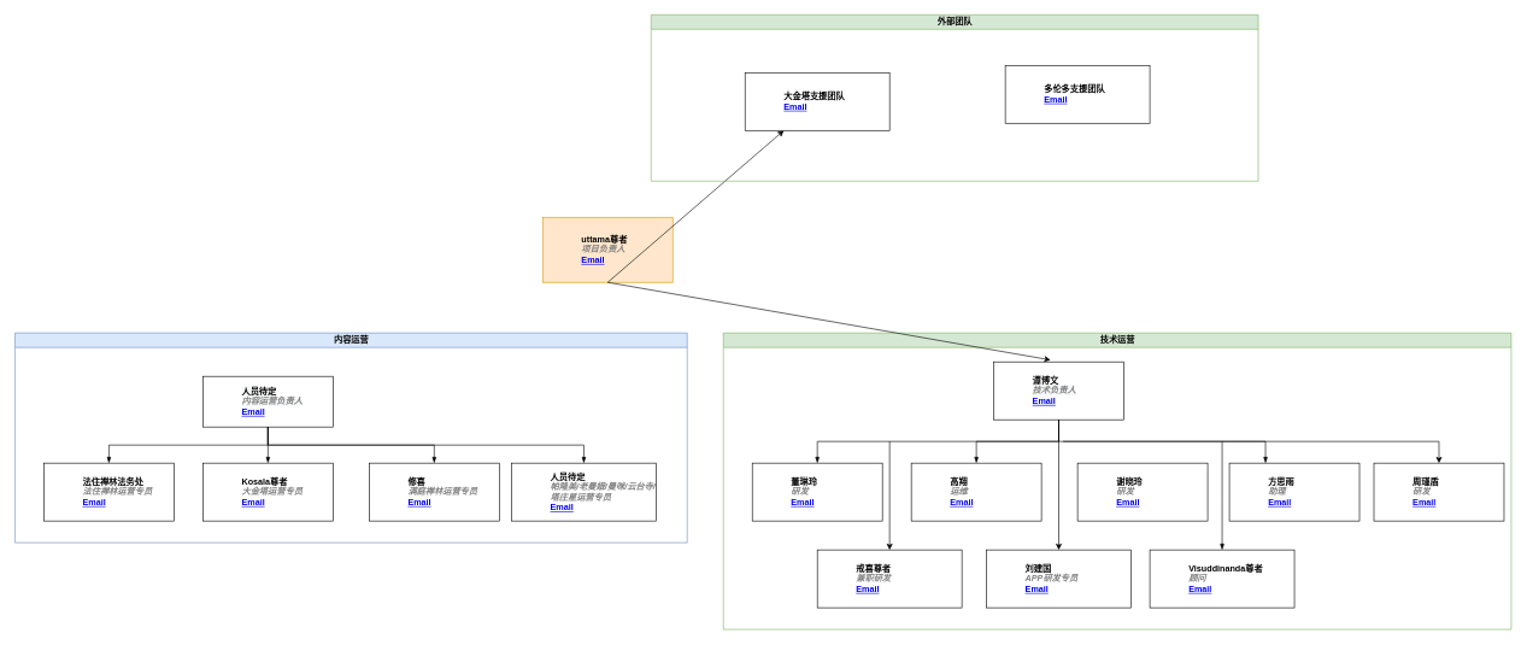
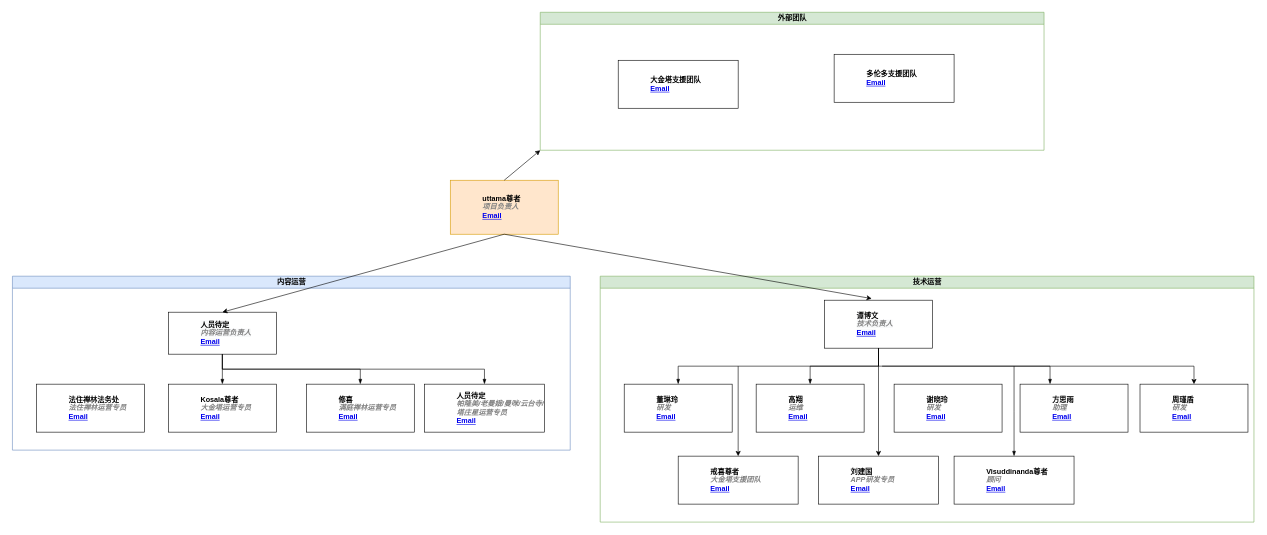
+ <mxCell id="35" value="" style="endArrow=classic;html=1;rounded=0;exitX=0.5;exitY=0;exitDx=0;exitDy=0;entryX=0;entryY=1;entryDx=0;entryDy=0;" parent="1" source="12" target="32" edge="1"><mxGeometry width="50" height="50" relative="1" as="geometry"><mxPoint x="680" y="290" as="sourcePoint" /><mxPoint x="730" y="240" as="targetPoint" /></mxGeometry></mxCell>
- <mxCell id="13" value="" style="endArrow=classic;html=1;rounded=0;exitX=0.5;exitY=1;exitDx=0;exitDy=0;" parent="1" source="12" target="33" edge="1"><mxGeometry width="50" height="50" relative="1" as="geometry"><mxPoint x="480" y="570" as="sourcePoint" /><mxPoint x="530" y="520" as="targetPoint" /></mxGeometry></mxCell>
+ <mxCell id="13" value="" style="endArrow=classic;html=1;rounded=0;entryX=0.5;entryY=0;entryDx=0;entryDy=0;exitX=0.5;exitY=1;exitDx=0;exitDy=0;" parent="1" source="12" target="3" edge="1"><mxGeometry width="50" height="50" relative="1" as="geometry"><mxPoint x="480" y="570" as="sourcePoint" /><mxPoint x="530" y="520" as="targetPoint" /></mxGeometry></mxCell>
- <mxCell id="4" value="" style="endArrow=blockThin;endFill=1;fontSize=11;edgeStyle=elbowEdgeStyle;elbow=vertical;rounded=0;" parent="2" source="3" target="5" edge="1"><mxGeometry relative="1" as="geometry" /></mxCell>
- <mxCell id="25" value="戒喜尊者&lt;br&gt;&lt;font color=&quot;#808080&quot;&gt;&lt;i&gt;兼职研发&lt;/i&gt;&lt;/font&gt;&lt;br&gt;&lt;a href=&quot;mailto:&quot;&gt;Email&lt;/a&gt;" style="label;image=https://cdn3.iconfinder.com/data/icons/user-avatars-1/512/users-9-2-128.png;whiteSpace=wrap;html=1;rounded=0;glass=0;treeFolding=1;treeMoving=1;" parent="14" vertex="1"><mxGeometry x="130" y="300" width="200" height="80" as="geometry" /></mxCell>
+ <mxCell id="25" value="戒喜尊者&lt;br&gt;&lt;font color=&quot;#808080&quot;&gt;&lt;i&gt;大金塔支援团队&lt;/i&gt;&lt;/font&gt;&lt;br&gt;&lt;a href=&quot;mailto:&quot;&gt;Email&lt;/a&gt;" style="label;image=https://cdn3.iconfinder.com/data/icons/user-avatars-1/512/users-9-2-128.png;whiteSpace=wrap;html=1;rounded=0;glass=0;treeFolding=1;treeMoving=1;" parent="14" vertex="1"><mxGeometry x="130" y="300" width="200" height="80" as="geometry" /></mxCell>
